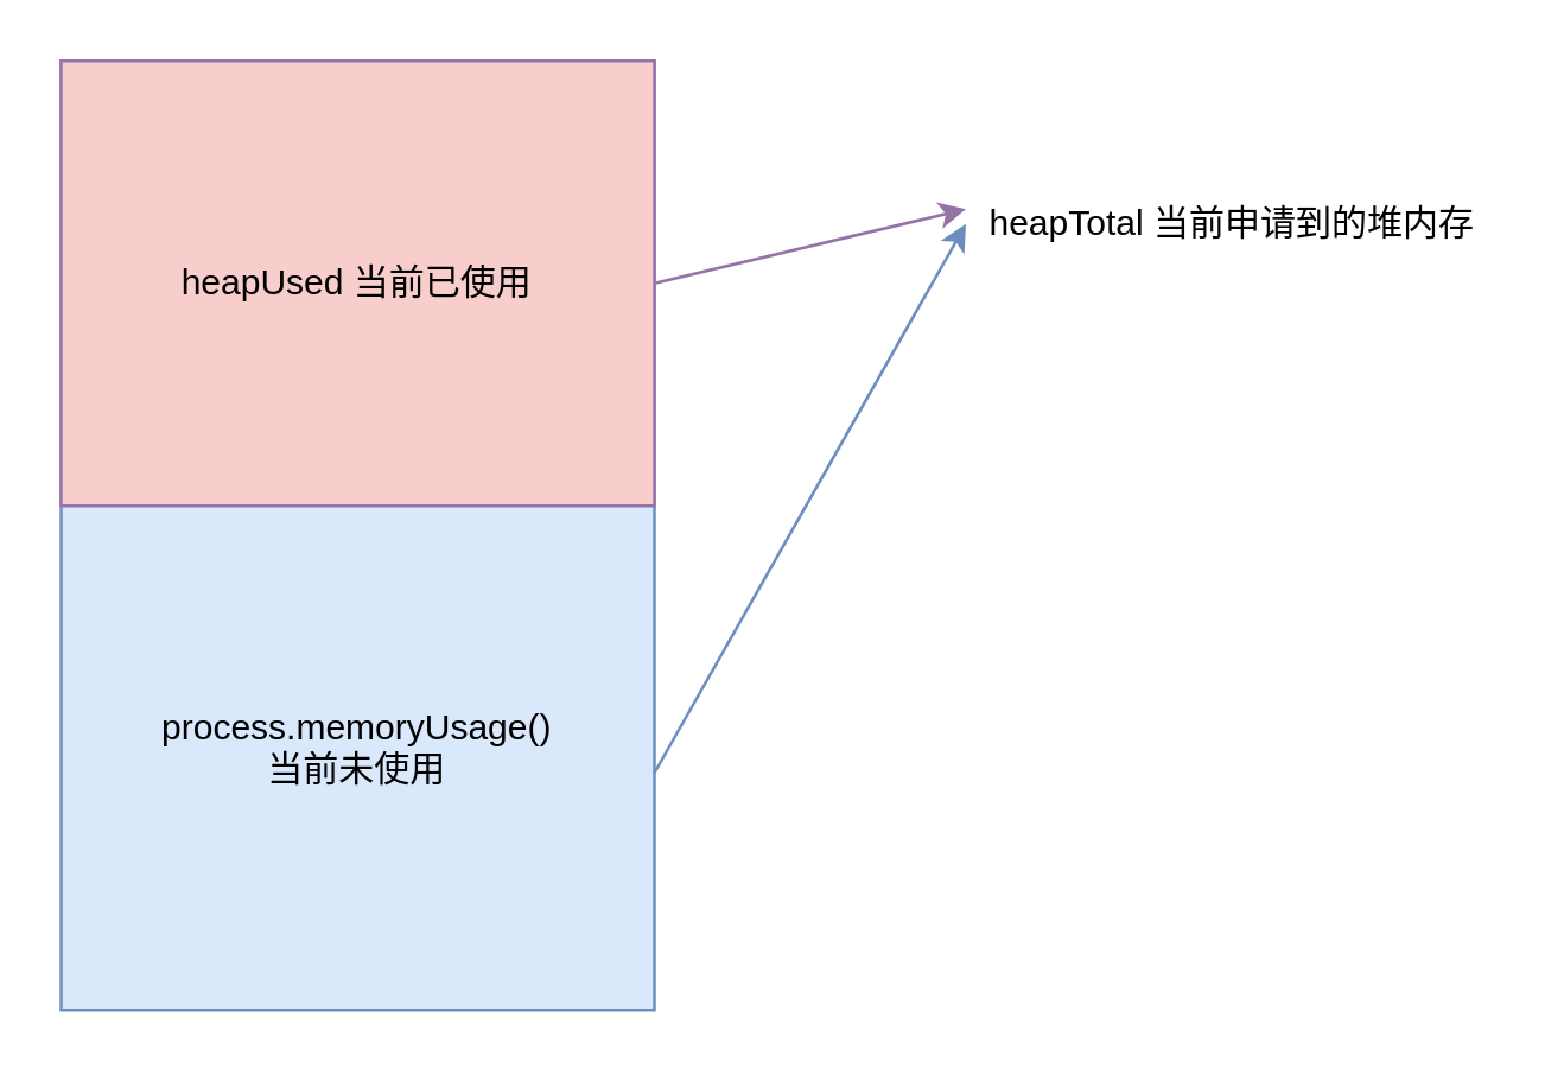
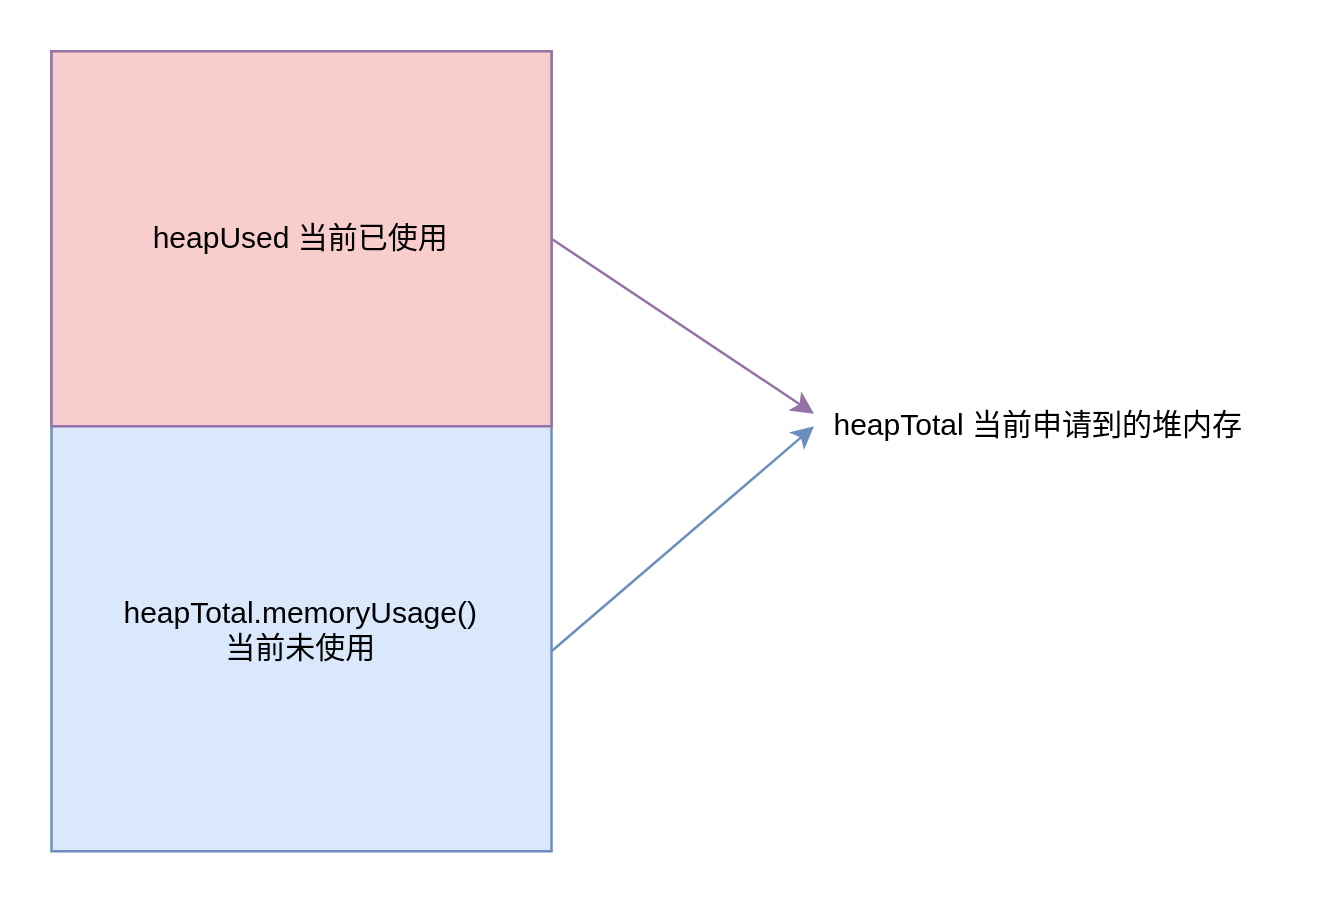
- <mxCell id="6" value="heapTotal 当前申请到的堆内存" style="text;html=1;strokeColor=none;fillColor=none;align=center;verticalAlign=middle;whiteSpace=wrap;rounded=0;" parent="1" vertex="1"><mxGeometry x="325" y="65" width="180" height="20" as="geometry" /></mxCell>
+ <mxCell id="6" value="heapTotal 当前申请到的堆内存" style="text;html=1;strokeColor=none;fillColor=none;align=center;verticalAlign=middle;whiteSpace=wrap;rounded=0;" parent="1" vertex="1"><mxGeometry x="325" y="160" width="180" height="20" as="geometry" /></mxCell>
- <mxCell id="2" value="&lt;br&gt;&lt;br&gt;&lt;br&gt;&lt;br&gt;&lt;br&gt;&lt;br&gt;&lt;br&gt;&lt;br&gt;&lt;br&gt;&lt;br&gt;process.memoryUsage()&lt;br&gt;当前未使用" style="rounded=0;whiteSpace=wrap;html=1;fillColor=#dae8fc;strokeColor=#6c8ebf;" parent="1" vertex="1"><mxGeometry x="20" y="20" width="200" height="320" as="geometry" /></mxCell>
+ <mxCell id="2" value="&lt;br&gt;&lt;br&gt;&lt;br&gt;&lt;br&gt;&lt;br&gt;&lt;br&gt;&lt;br&gt;&lt;br&gt;&lt;br&gt;&lt;br&gt;heapTotal.memoryUsage()&lt;br&gt;当前未使用" style="rounded=0;whiteSpace=wrap;html=1;fillColor=#dae8fc;strokeColor=#6c8ebf;" parent="1" vertex="1"><mxGeometry x="20" y="20" width="200" height="320" as="geometry" /></mxCell>
